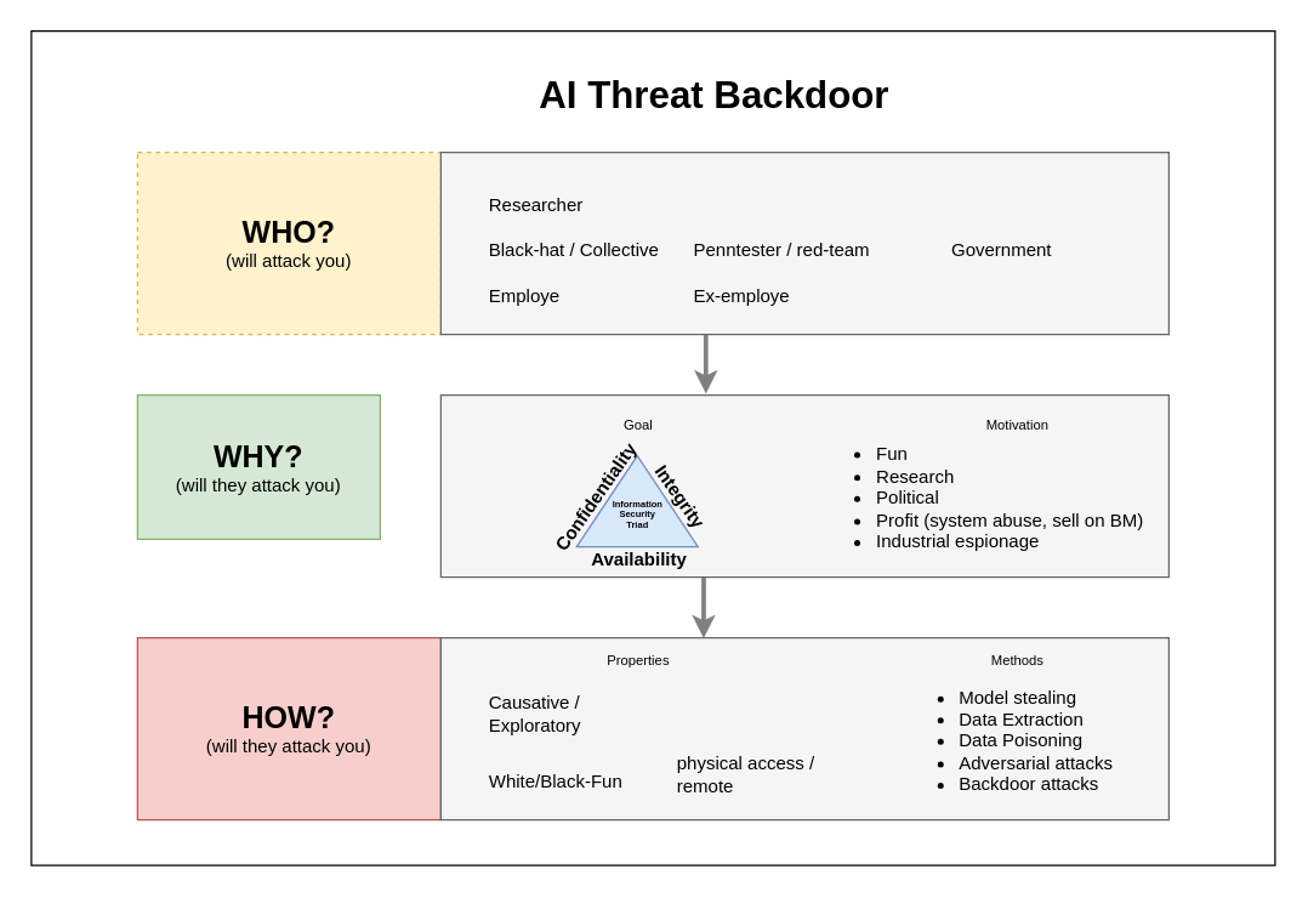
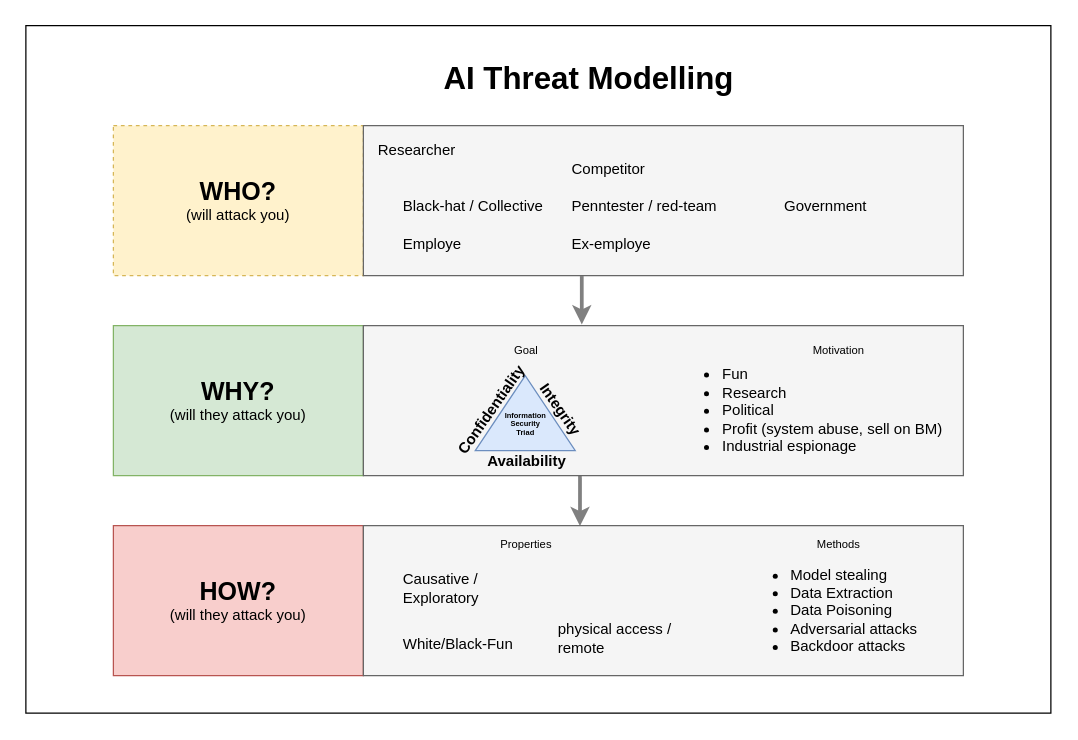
- <mxCell id="34" value="AI Threat Backdoor" style="text;html=1;align=center;verticalAlign=middle;resizable=0;points=[];autosize=1;strokeColor=none;fillColor=none;fontSize=25;fontStyle=1" vertex="1" parent="1"><mxGeometry x="345" y="41" width="250" height="40" as="geometry" /></mxCell>
+ <mxCell id="34" value="AI Threat Modelling" style="text;html=1;align=center;verticalAlign=middle;resizable=0;points=[];autosize=1;strokeColor=none;fillColor=none;fontSize=25;fontStyle=1" vertex="1" parent="1"><mxGeometry x="345" y="41" width="250" height="40" as="geometry" /></mxCell>
- <mxCell id="8" value="Researcher" style="text;html=1;strokeColor=none;fillColor=none;align=left;verticalAlign=middle;whiteSpace=wrap;rounded=0;" vertex="1" parent="1"><mxGeometry x="320" y="120" width="70" height="30" as="geometry" /></mxCell>
+ <mxCell id="8" value="Researcher" style="text;html=1;strokeColor=none;fillColor=none;align=left;verticalAlign=middle;whiteSpace=wrap;rounded=0;" vertex="1" parent="1"><mxGeometry x="300" y="105" width="70" height="30" as="geometry" /></mxCell>
+ <mxCell id="16" value="Competitor" style="text;html=1;strokeColor=none;fillColor=none;align=left;verticalAlign=middle;whiteSpace=wrap;rounded=0;" vertex="1" parent="1"><mxGeometry x="455" y="120" width="120" height="30" as="geometry" /></mxCell>
- <mxCell id="4" value="&lt;b&gt;&lt;font style=&quot;font-size: 20px;&quot;&gt;WHY?&lt;/font&gt;&lt;/b&gt;&lt;br&gt;(will they attack you)" style="rounded=0;whiteSpace=wrap;html=1;fillColor=#d5e8d4;strokeColor=#82b366;" vertex="1" parent="1"><mxGeometry x="90" y="260" width="160" height="95" as="geometry" /></mxCell>
+ <mxCell id="4" value="&lt;b&gt;&lt;font style=&quot;font-size: 20px;&quot;&gt;WHY?&lt;/font&gt;&lt;/b&gt;&lt;br&gt;(will they attack you)" style="rounded=0;whiteSpace=wrap;html=1;fillColor=#d5e8d4;strokeColor=#82b366;" vertex="1" parent="1"><mxGeometry x="90" y="260" width="200" height="120" as="geometry" /></mxCell>
